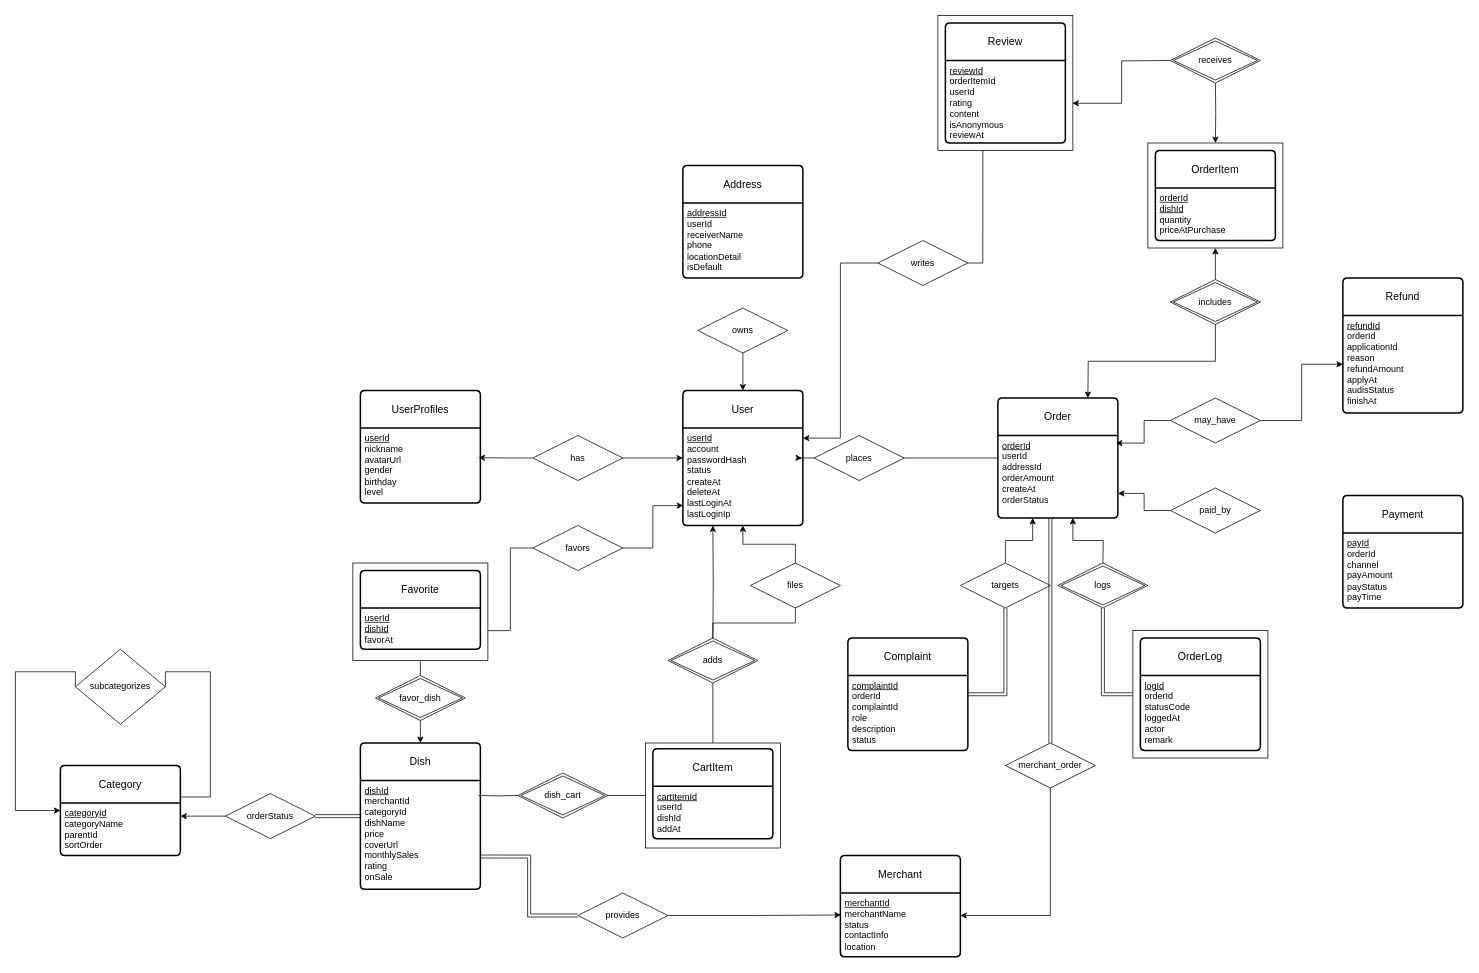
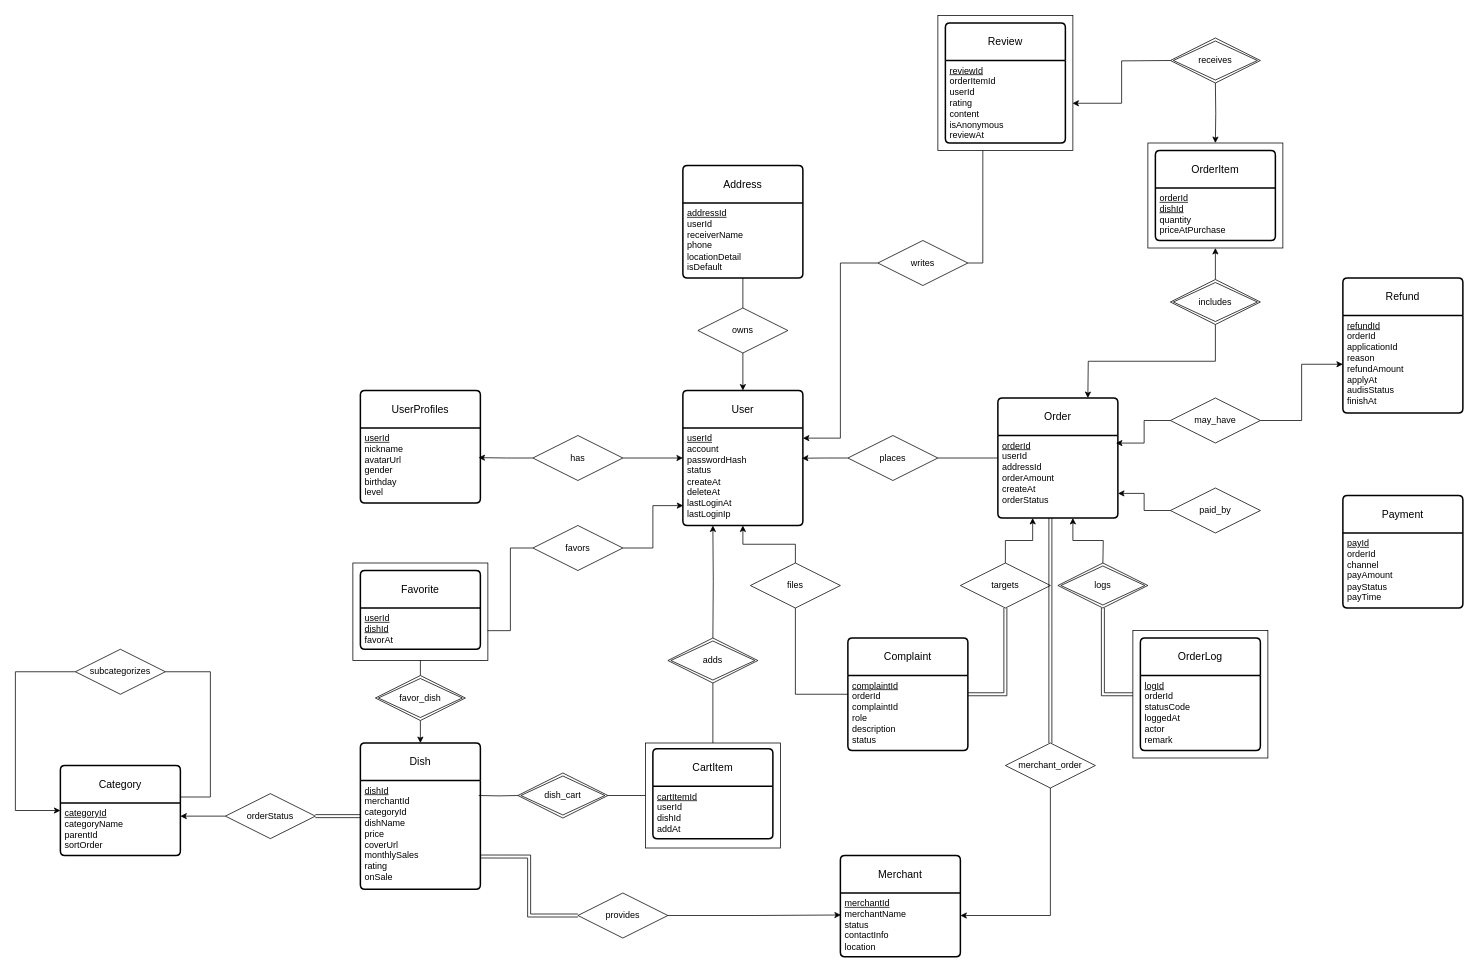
+ <mxCell id="40" style="edgeStyle=orthogonalEdgeStyle;rounded=0;orthogonalLoop=1;jettySize=auto;html=1;entryX=0.5;entryY=1;entryDx=0;entryDy=0;endArrow=none;startFill=0;" edge="1" parent="1" source="42" target="13"><mxGeometry relative="1" as="geometry" /></mxCell>
- <mxCell id="44" value="places" style="shape=rhombus;perimeter=rhombusPerimeter;whiteSpace=wrap;html=1;align=center;" vertex="1" parent="1"><mxGeometry x="1085" y="580" width="120" height="60" as="geometry" /></mxCell>
+ <mxCell id="44" value="places" style="shape=rhombus;perimeter=rhombusPerimeter;whiteSpace=wrap;html=1;align=center;" vertex="1" parent="1"><mxGeometry x="1130" y="580" width="120" height="60" as="geometry" /></mxCell>
- <mxCell id="46" style="edgeStyle=orthogonalEdgeStyle;rounded=0;orthogonalLoop=1;jettySize=auto;html=1;exitX=0.5;exitY=1;exitDx=0;exitDy=0;endArrow=none;startFill=0;" edge="1" parent="1" source="48" target="90"><mxGeometry relative="1" as="geometry" /></mxCell>
+ <mxCell id="46" style="edgeStyle=orthogonalEdgeStyle;rounded=0;orthogonalLoop=1;jettySize=auto;html=1;exitX=0.5;exitY=1;exitDx=0;exitDy=0;entryX=0;entryY=0.5;entryDx=0;entryDy=0;endArrow=none;startFill=0;" edge="1" parent="1" source="48" target="37"><mxGeometry relative="1" as="geometry" /></mxCell>
- <mxCell id="76" value="subcategorizes" style="shape=rhombus;perimeter=rhombusPerimeter;whiteSpace=wrap;html=1;align=center;" vertex="1" parent="1"><mxGeometry x="100" y="865" width="120" height="100" as="geometry" /></mxCell>
+ <mxCell id="76" value="subcategorizes" style="shape=rhombus;perimeter=rhombusPerimeter;whiteSpace=wrap;html=1;align=center;" vertex="1" parent="1"><mxGeometry x="100" y="865" width="120" height="60" as="geometry" /></mxCell>
